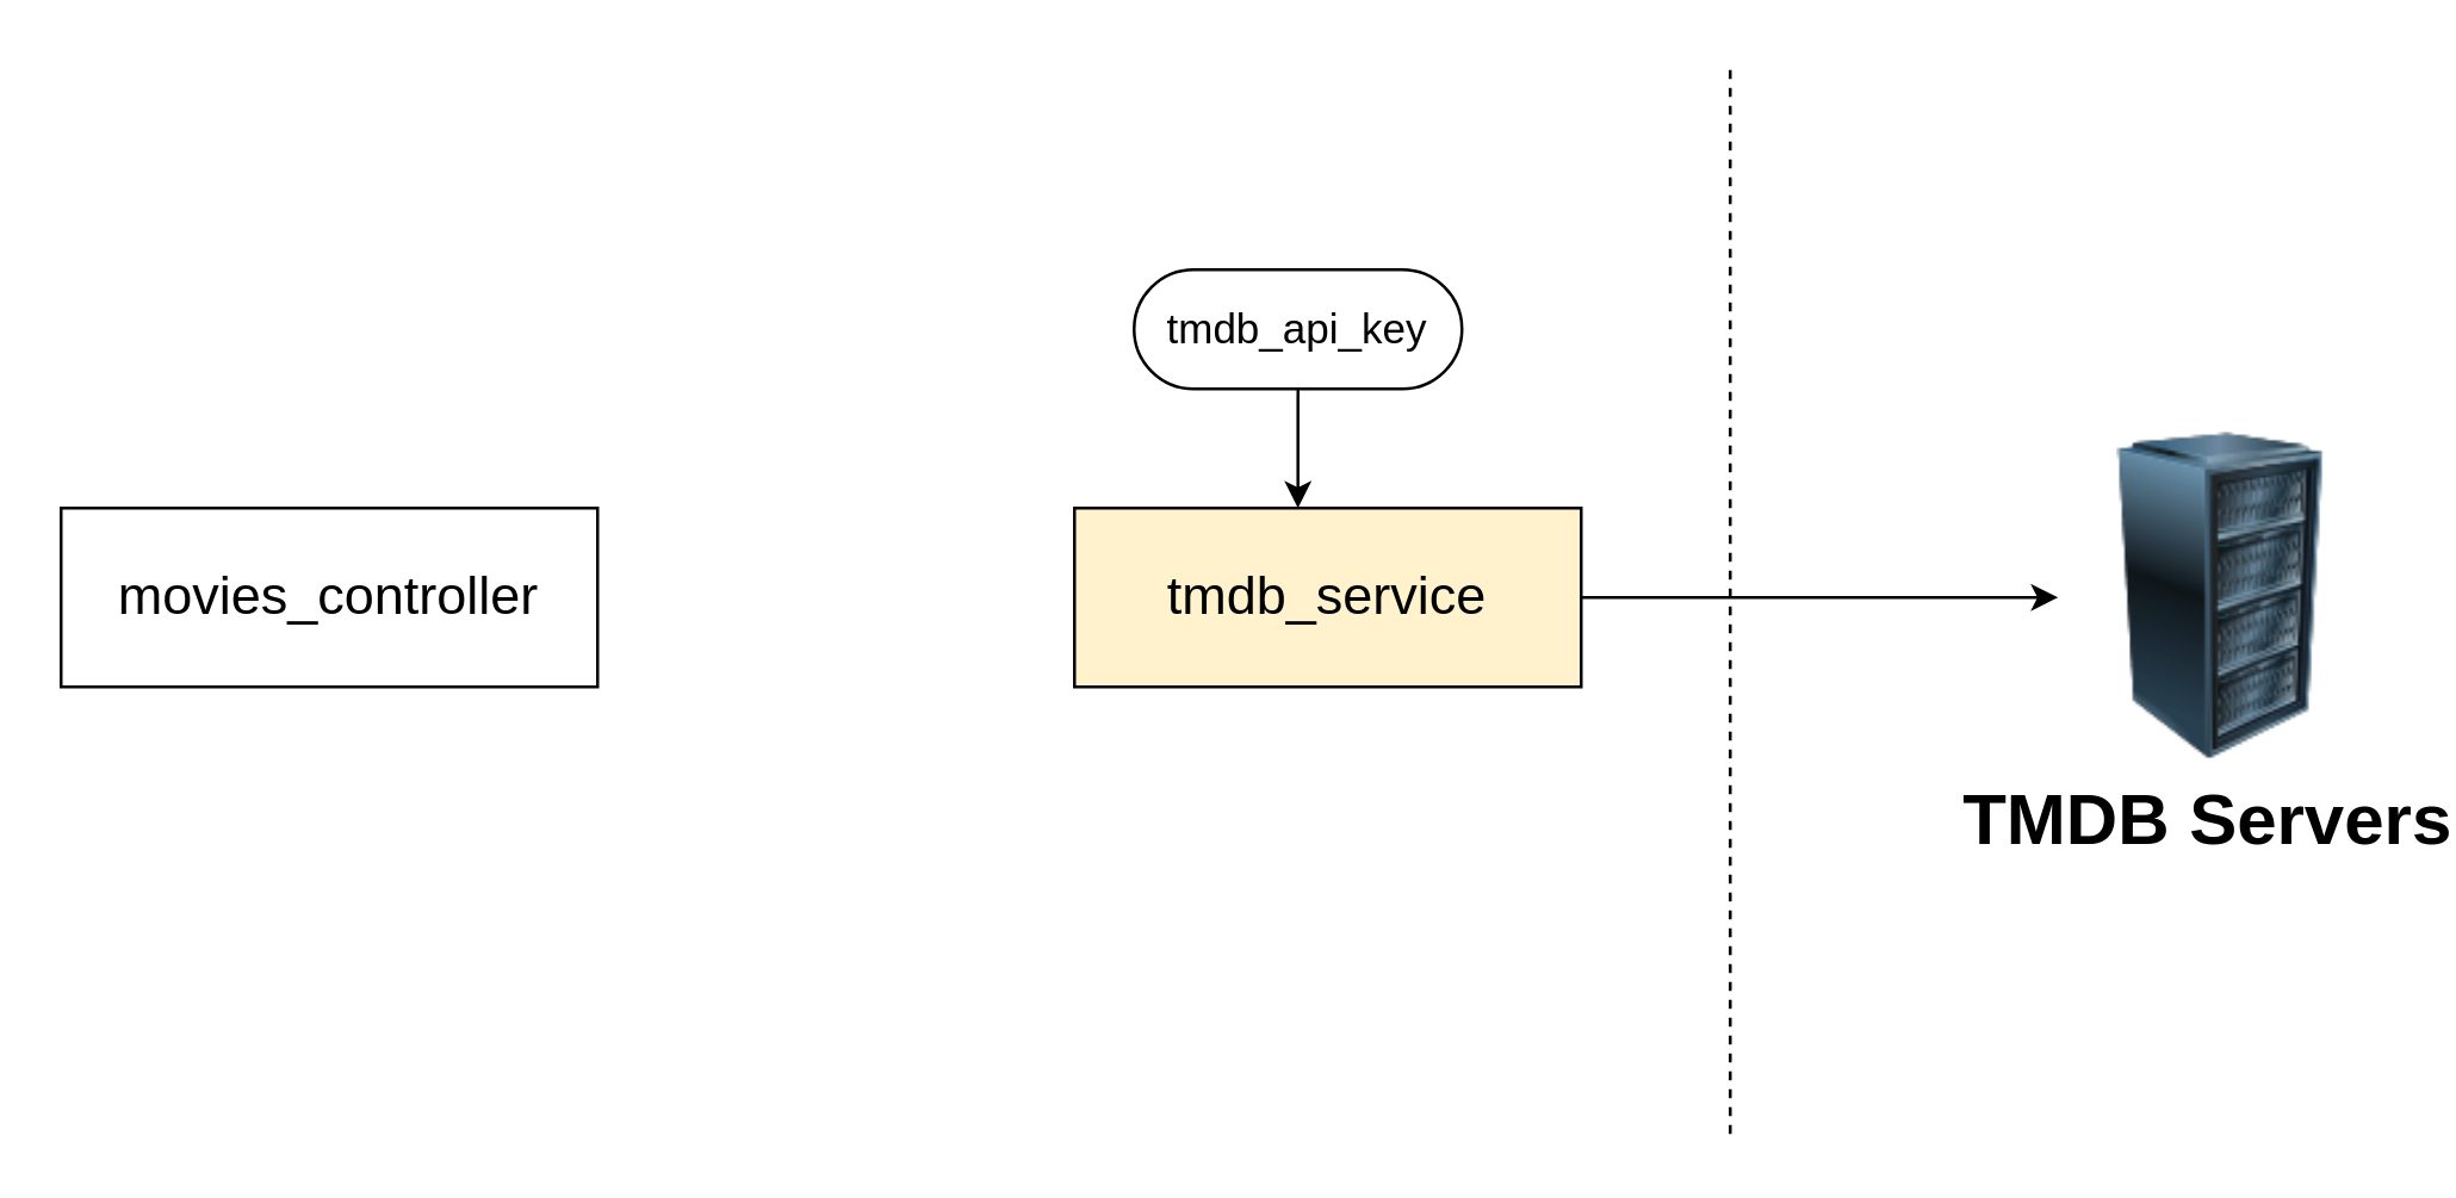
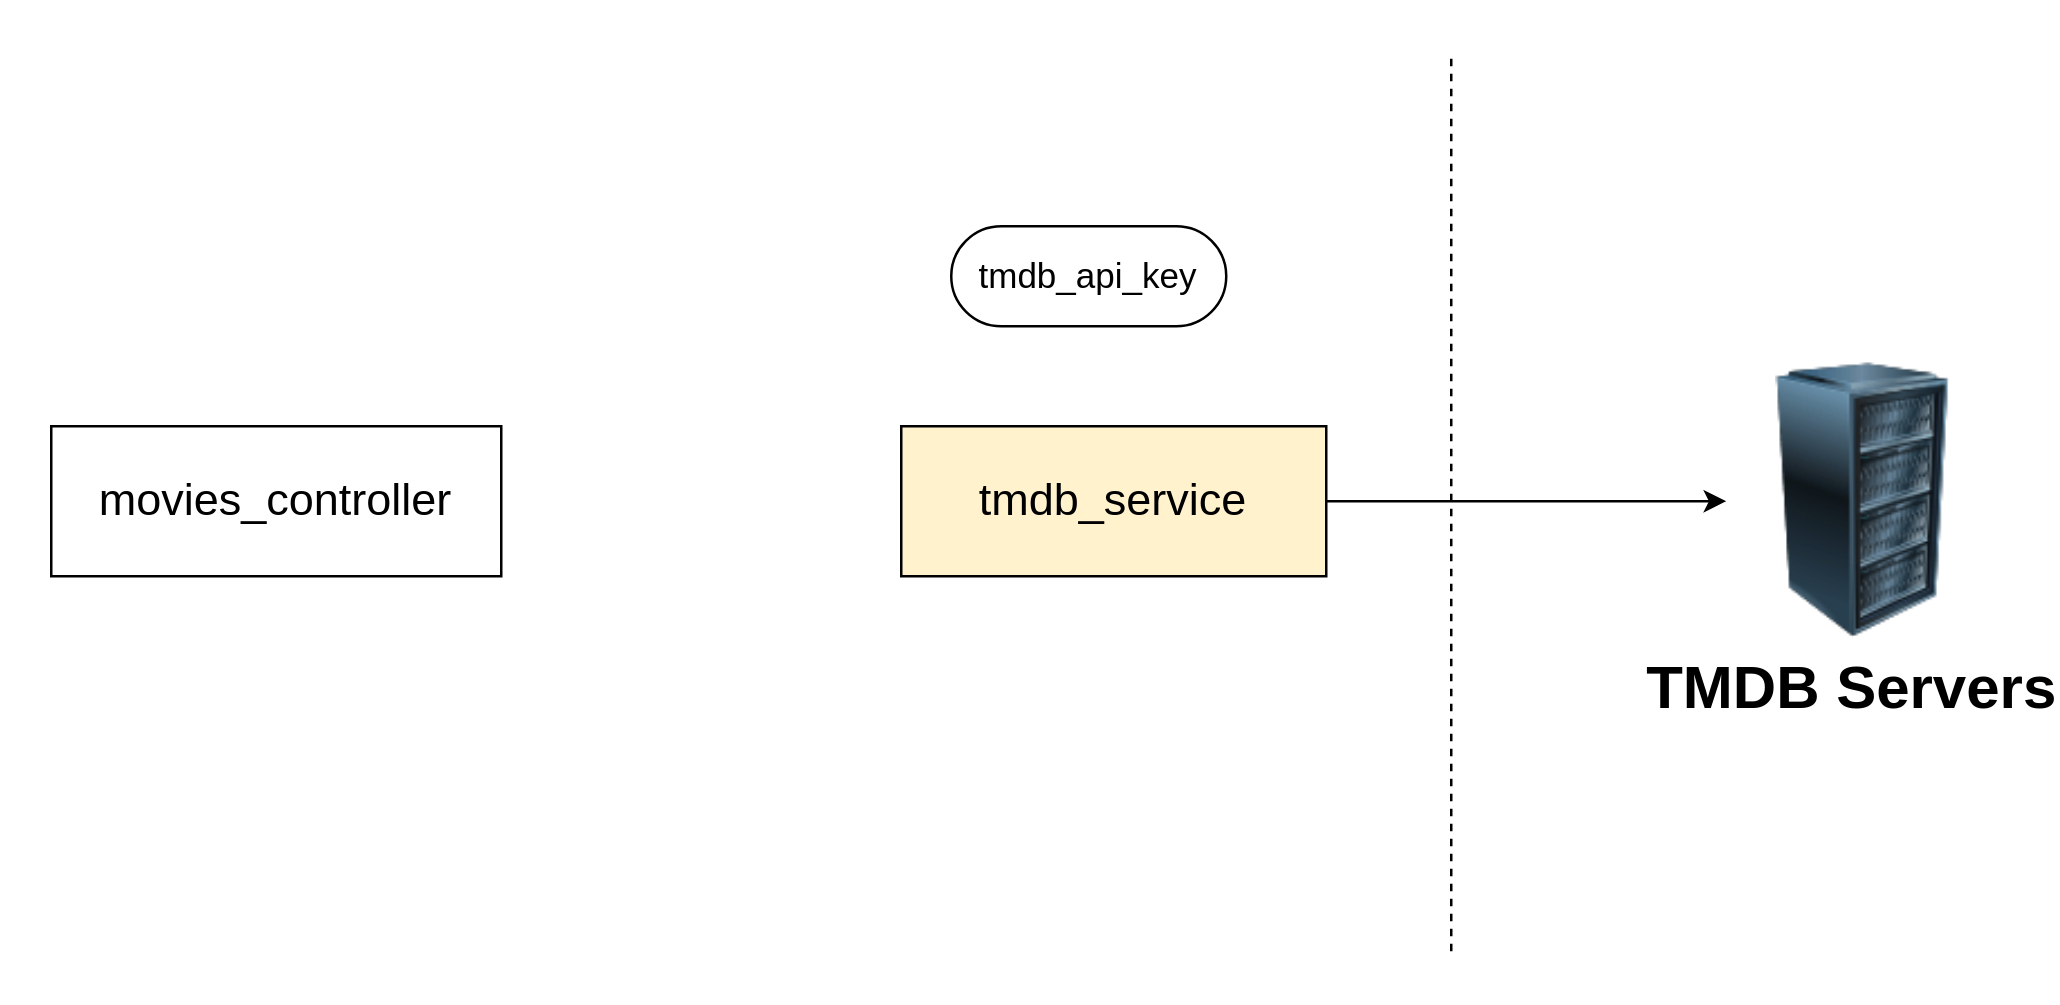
- <mxCell id="5" style="edgeStyle=none;html=1;entryX=0.441;entryY=0;entryDx=0;entryDy=0;entryPerimeter=0;fontSize=14;" edge="1" parent="1" source="6" target="4"><mxGeometry relative="1" as="geometry" /></mxCell>
